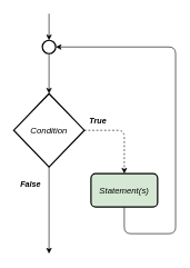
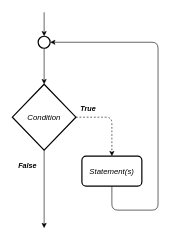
- <mxCell id="6" value="&lt;span style=&quot;font-size: 13px&quot;&gt;&lt;i&gt;Statement(s)&lt;/i&gt;&lt;/span&gt;" style="rounded=1;whiteSpace=wrap;html=1;absoluteArcSize=1;arcSize=14;strokeWidth=2;fontSize=14;fillColor=#d5e8d4;" parent="1" vertex="1"><mxGeometry x="136" y="260" width="100" height="50" as="geometry" /></mxCell>
+ <mxCell id="6" value="&lt;span style=&quot;font-size: 13px&quot;&gt;&lt;i&gt;Statement(s)&lt;/i&gt;&lt;/span&gt;" style="rounded=1;whiteSpace=wrap;html=1;absoluteArcSize=1;arcSize=14;strokeWidth=2;fontSize=14;" parent="1" vertex="1"><mxGeometry x="136" y="260" width="100" height="50" as="geometry" /></mxCell>
